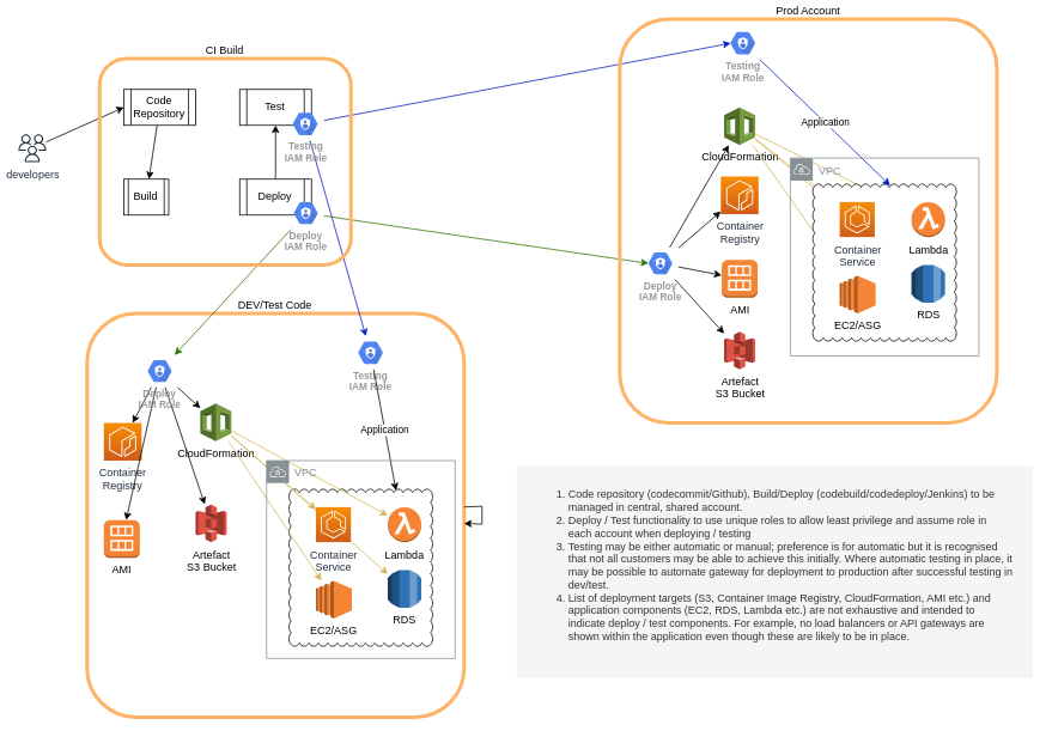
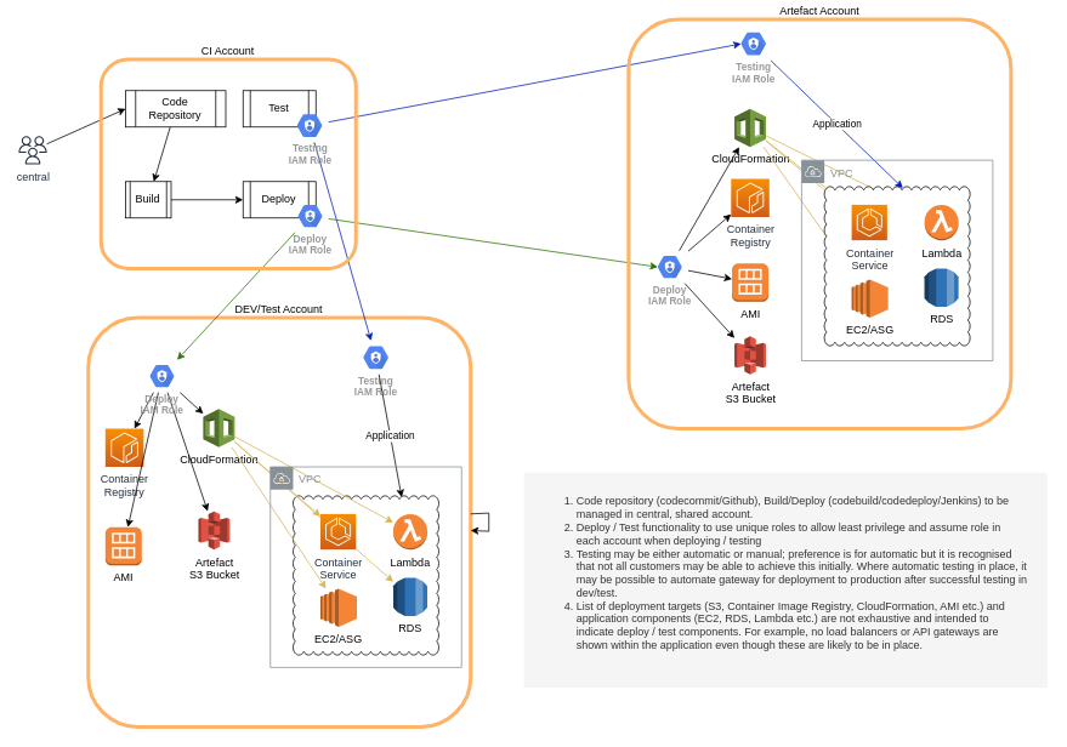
- <mxCell id="35" value="&lt;font color=&quot;#000000&quot;&gt;Prod Account&lt;/font&gt;" style="rounded=1;whiteSpace=wrap;html=1;labelPosition=center;verticalLabelPosition=top;align=center;verticalAlign=bottom;spacingBottom=0;arcSize=13;spacingTop=40;fontColor=#ffffff;fillColor=none;strokeColor=#FFB366;strokeWidth=4;" vertex="1" parent="1"><mxGeometry x="690" y="20.69" width="420" height="450" as="geometry" /></mxCell>
+ <mxCell id="35" value="&lt;font color=&quot;#000000&quot;&gt;Artefact Account&lt;/font&gt;" style="rounded=1;whiteSpace=wrap;html=1;labelPosition=center;verticalLabelPosition=top;align=center;verticalAlign=bottom;spacingBottom=0;arcSize=13;spacingTop=40;fontColor=#ffffff;fillColor=none;strokeColor=#FFB366;strokeWidth=4;" vertex="1" parent="1"><mxGeometry x="690" y="20.69" width="420" height="450" as="geometry" /></mxCell>
- <mxCell id="19" value="&lt;font color=&quot;#000000&quot;&gt;CI Build&lt;/font&gt;" style="rounded=1;whiteSpace=wrap;html=1;labelPosition=center;verticalLabelPosition=top;align=center;verticalAlign=bottom;spacingBottom=0;arcSize=13;spacingTop=40;fontColor=#ffffff;fillColor=none;strokeColor=#FFB366;strokeWidth=4;" vertex="1" parent="1"><mxGeometry x="110.49" y="64.5" width="280" height="230" as="geometry" /></mxCell>
+ <mxCell id="19" value="&lt;font color=&quot;#000000&quot;&gt;CI Account&lt;/font&gt;" style="rounded=1;whiteSpace=wrap;html=1;labelPosition=center;verticalLabelPosition=top;align=center;verticalAlign=bottom;spacingBottom=0;arcSize=13;spacingTop=40;fontColor=#ffffff;fillColor=none;strokeColor=#FFB366;strokeWidth=4;" vertex="1" parent="1"><mxGeometry x="110.49" y="64.5" width="280" height="230" as="geometry" /></mxCell>
- <mxCell id="8" value="Code Repository" style="shape=process;whiteSpace=wrap;html=1;backgroundOutline=1;" vertex="1" parent="1"><mxGeometry x="137.49" y="99" width="80" height="40" as="geometry" /></mxCell>
+ <mxCell id="8" value="Code Repository" style="shape=process;whiteSpace=wrap;html=1;backgroundOutline=1;" vertex="1" parent="1"><mxGeometry x="137.49" y="99" width="110" height="40" as="geometry" /></mxCell>
- <mxCell id="14" style="edgeStyle=none;rounded=0;orthogonalLoop=1;jettySize=auto;html=1;" edge="1" parent="1" source="11" target="13"><mxGeometry relative="1" as="geometry" /></mxCell>
- <mxCell id="5" value="developers" style="outlineConnect=0;fontColor=#232F3E;gradientColor=none;fillColor=#232F3E;strokeColor=none;dashed=0;verticalLabelPosition=bottom;verticalAlign=top;align=center;html=1;fontSize=12;fontStyle=0;aspect=fixed;pointerEvents=1;shape=mxgraph.aws4.users;" vertex="1" parent="1"><mxGeometry x="20" y="149" width="31" height="31" as="geometry" /></mxCell>
+ <mxCell id="5" value="central" style="outlineConnect=0;fontColor=#232F3E;gradientColor=none;fillColor=#232F3E;strokeColor=none;dashed=0;verticalLabelPosition=bottom;verticalAlign=top;align=center;html=1;fontSize=12;fontStyle=0;aspect=fixed;pointerEvents=1;shape=mxgraph.aws4.users;" vertex="1" parent="1"><mxGeometry x="20" y="149" width="31" height="31" as="geometry" /></mxCell>
+ <mxCell id="12" style="edgeStyle=none;rounded=0;orthogonalLoop=1;jettySize=auto;html=1;entryX=0;entryY=0.5;entryDx=0;entryDy=0;" edge="1" parent="1" source="9" target="11"><mxGeometry relative="1" as="geometry" /></mxCell>
- <mxCell id="2" value="&lt;font color=&quot;#000000&quot;&gt;DEV/Test Code&lt;/font&gt;" style="rounded=1;whiteSpace=wrap;html=1;labelPosition=center;verticalLabelPosition=top;align=center;verticalAlign=bottom;spacingBottom=0;arcSize=13;spacingTop=40;fontColor=#ffffff;fillColor=none;strokeColor=#FFB366;strokeWidth=4;" vertex="1" parent="1"><mxGeometry x="96.49" y="348.5" width="420" height="450" as="geometry" /></mxCell>
+ <mxCell id="2" value="&lt;font color=&quot;#000000&quot;&gt;DEV/Test Account&lt;/font&gt;" style="rounded=1;whiteSpace=wrap;html=1;labelPosition=center;verticalLabelPosition=top;align=center;verticalAlign=bottom;spacingBottom=0;arcSize=13;spacingTop=40;fontColor=#ffffff;fillColor=none;strokeColor=#FFB366;strokeWidth=4;" vertex="1" parent="1"><mxGeometry x="96.49" y="348.5" width="420" height="450" as="geometry" /></mxCell>
